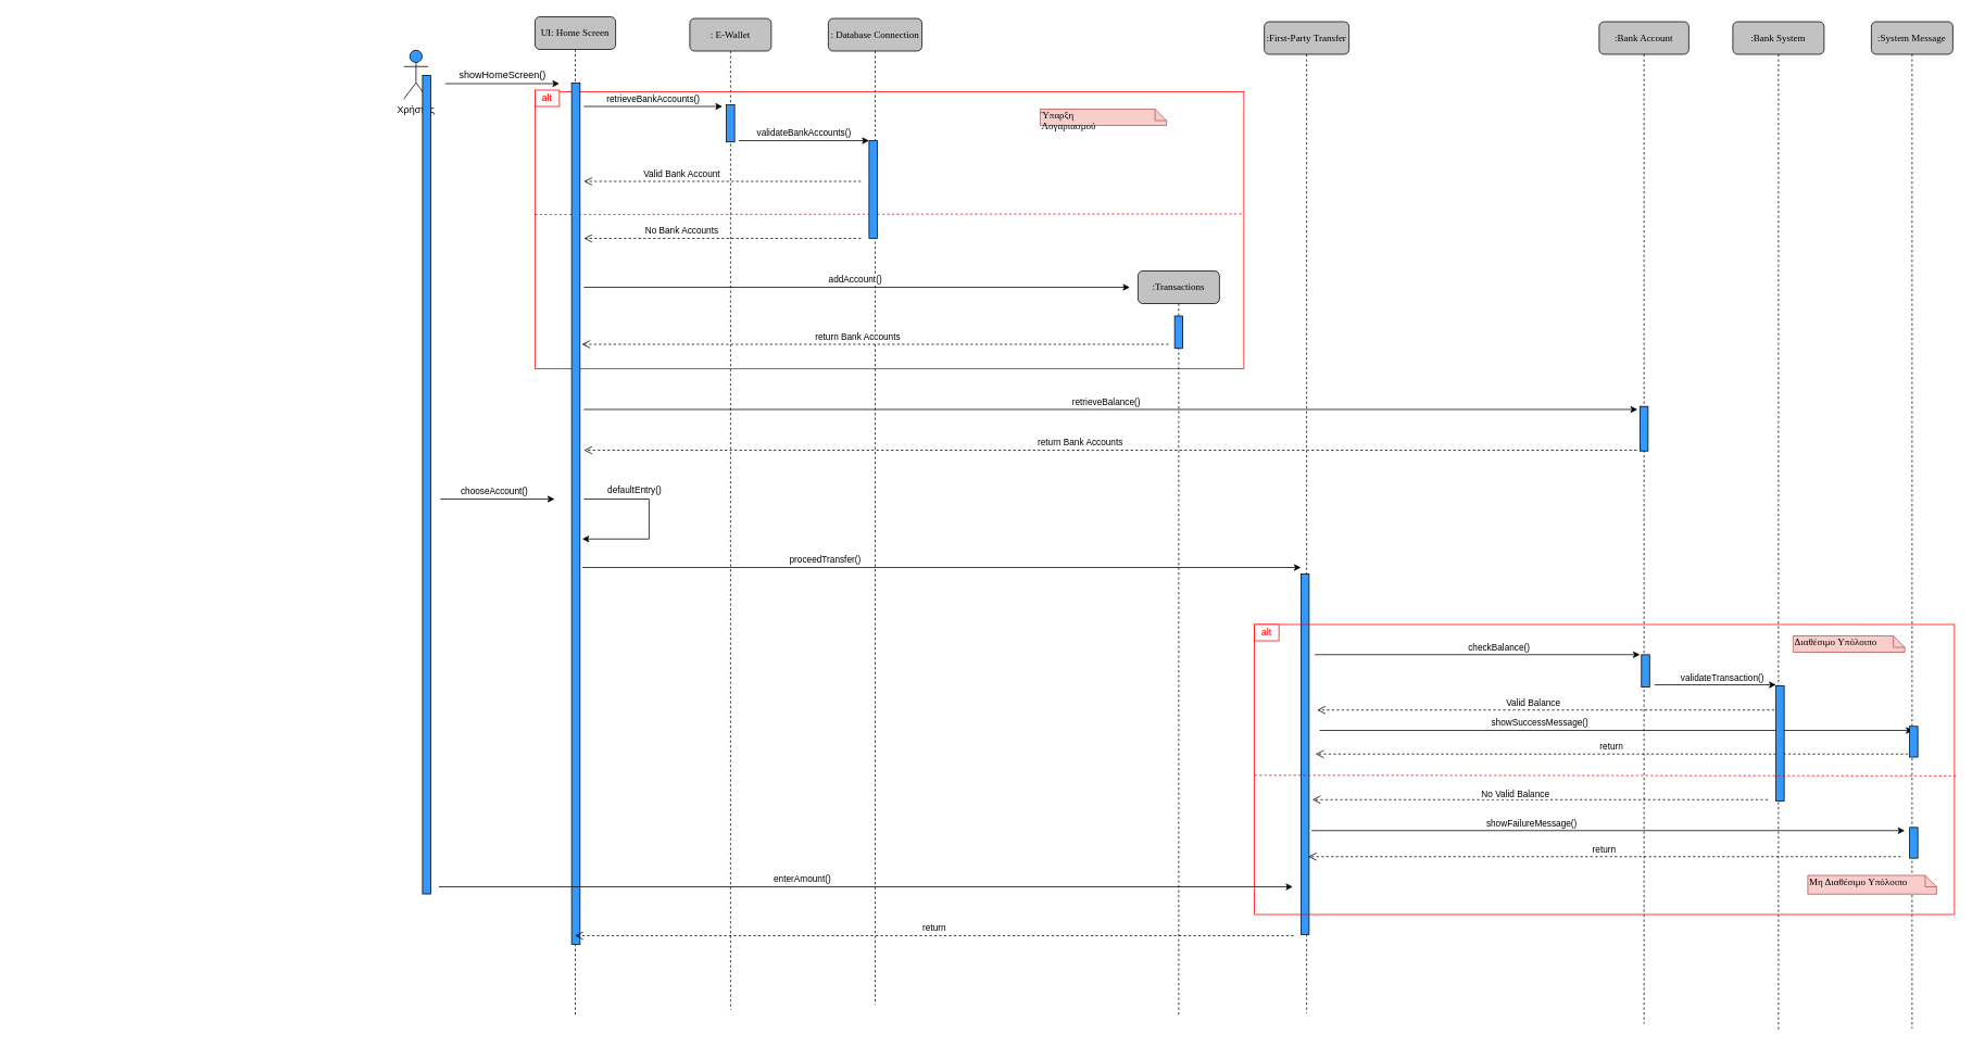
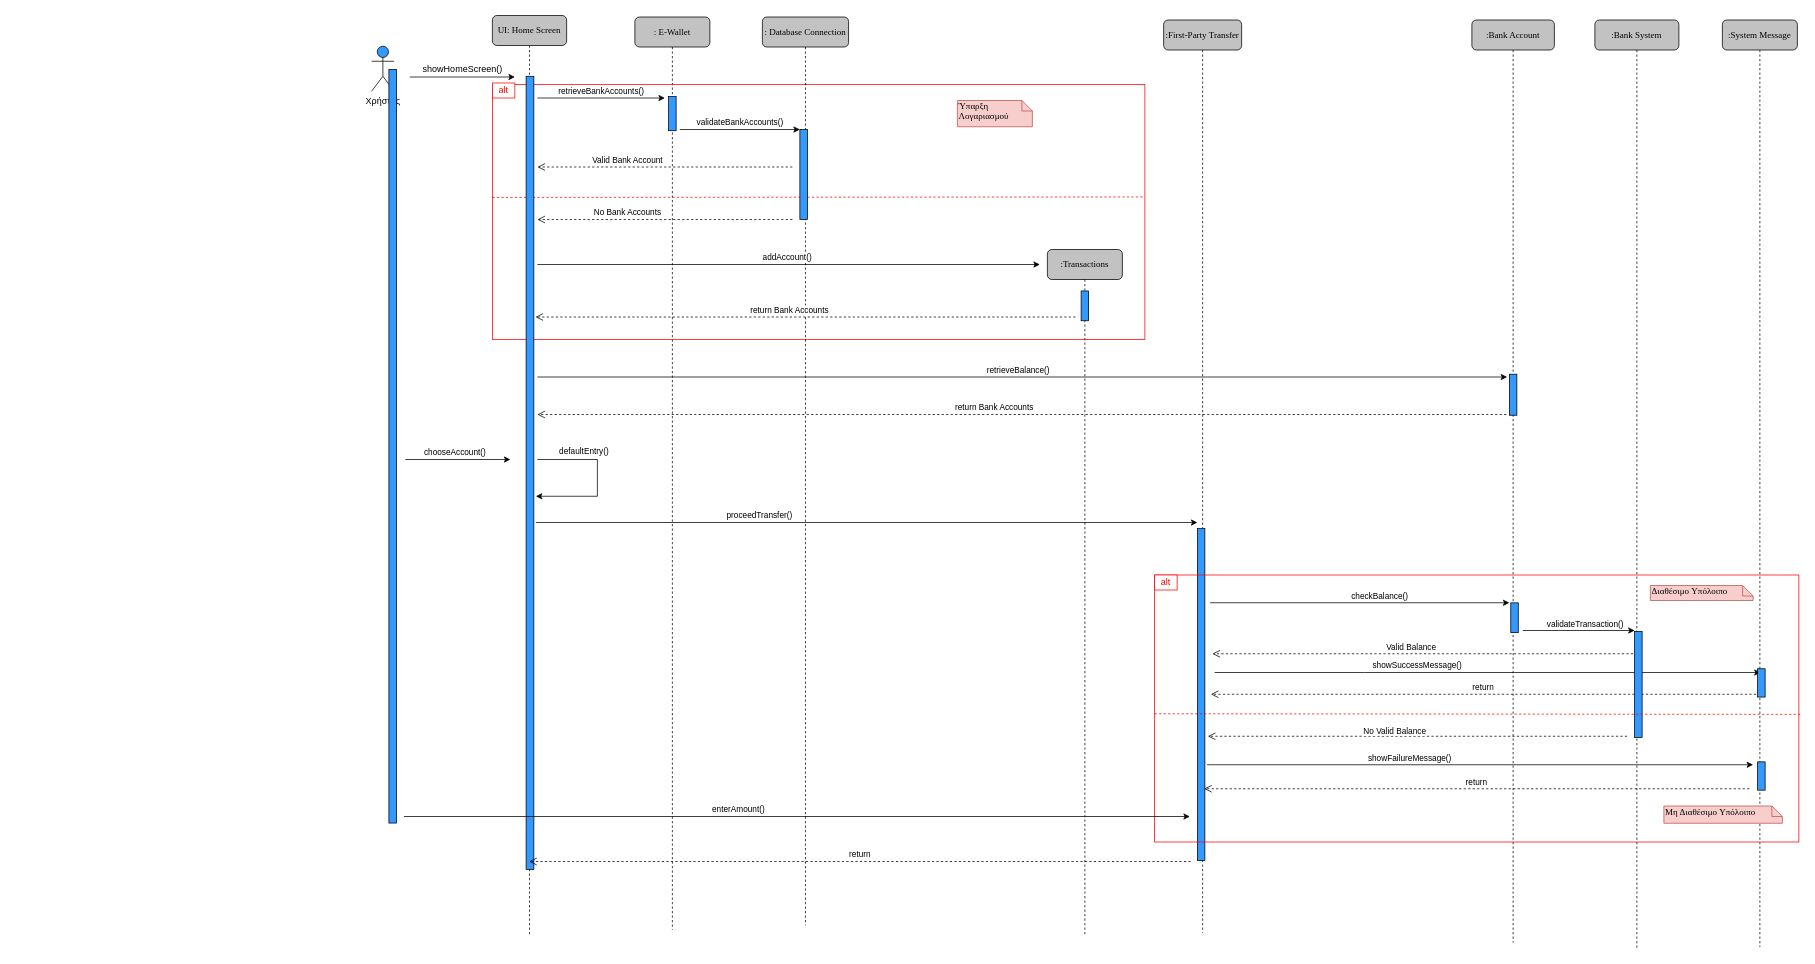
- <mxCell id="36" value="Ύπαρξη&amp;nbsp;&lt;br&gt;Λογαριασμού" style="shape=note;whiteSpace=wrap;html=1;size=14;verticalAlign=top;align=left;spacingTop=-6;rounded=0;shadow=0;comic=0;labelBackgroundColor=none;strokeWidth=1;fontFamily=Verdana;fontSize=12;fillColor=#f8cecc;strokeColor=#b85450;" vertex="1" parent="1"><mxGeometry x="1276" y="133.35" width="155" height="20" as="geometry" /></mxCell>
+ <mxCell id="36" value="Ύπαρξη&amp;nbsp;&lt;br&gt;Λογαριασμού" style="shape=note;whiteSpace=wrap;html=1;size=14;verticalAlign=top;align=left;spacingTop=-6;rounded=0;shadow=0;comic=0;labelBackgroundColor=none;strokeWidth=1;fontFamily=Verdana;fontSize=12;fillColor=#f8cecc;strokeColor=#b85450;" vertex="1" parent="1"><mxGeometry x="1276" y="133.35" width="100" height="35" as="geometry" /></mxCell>
